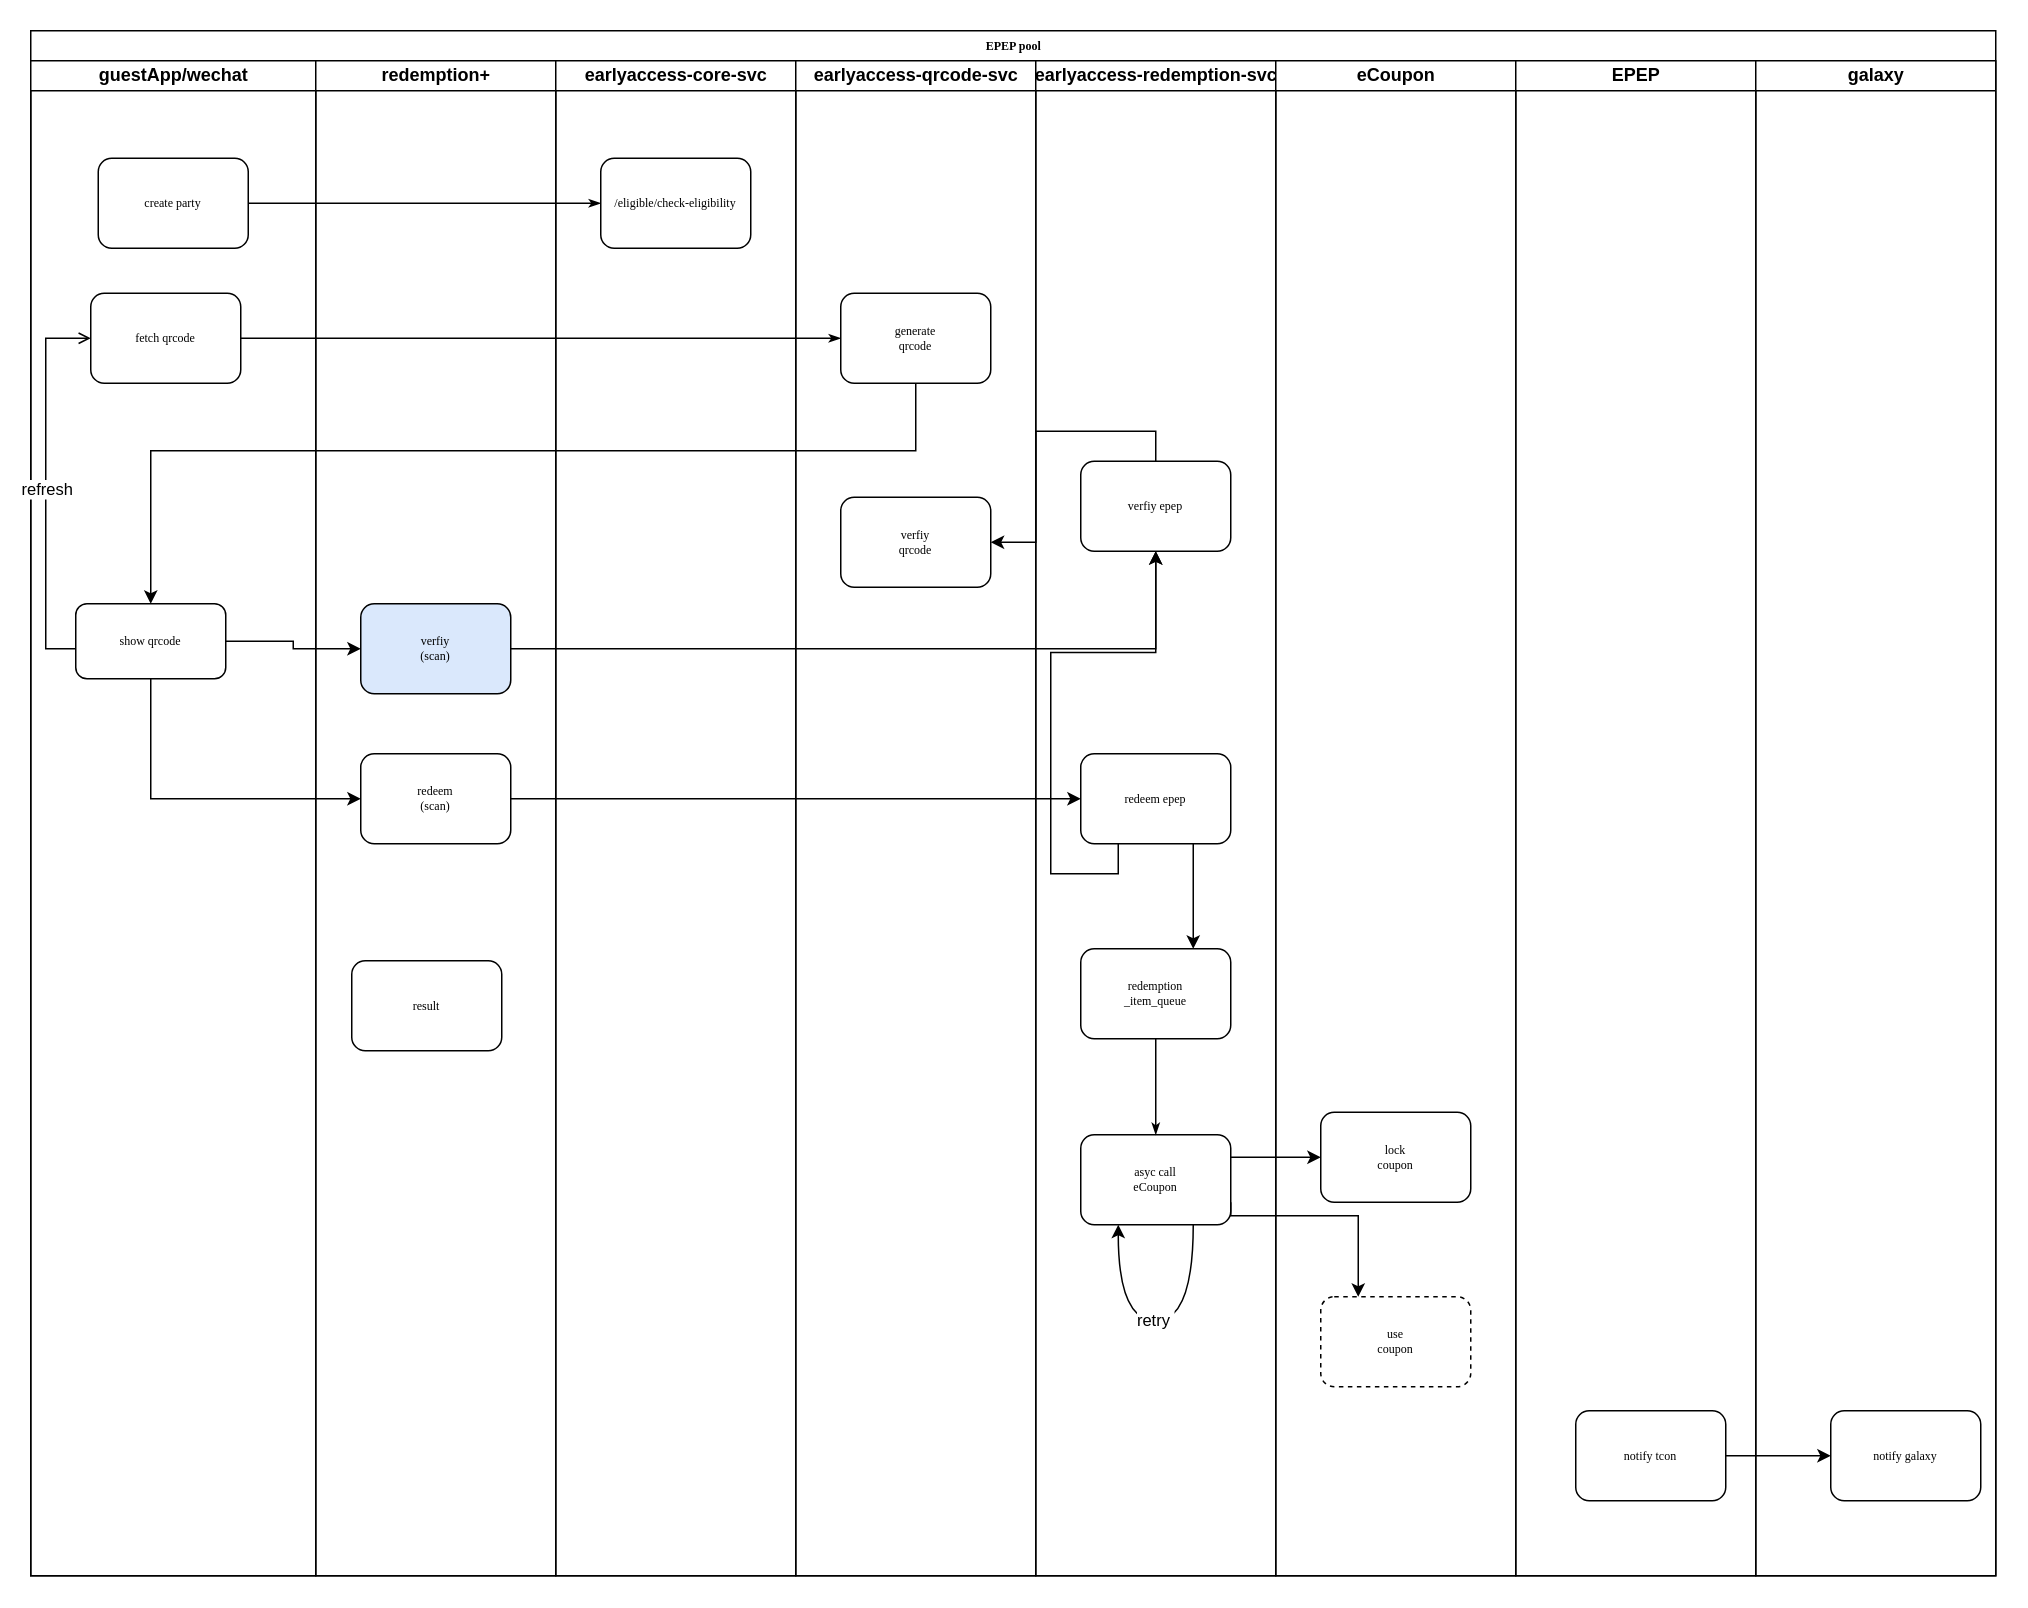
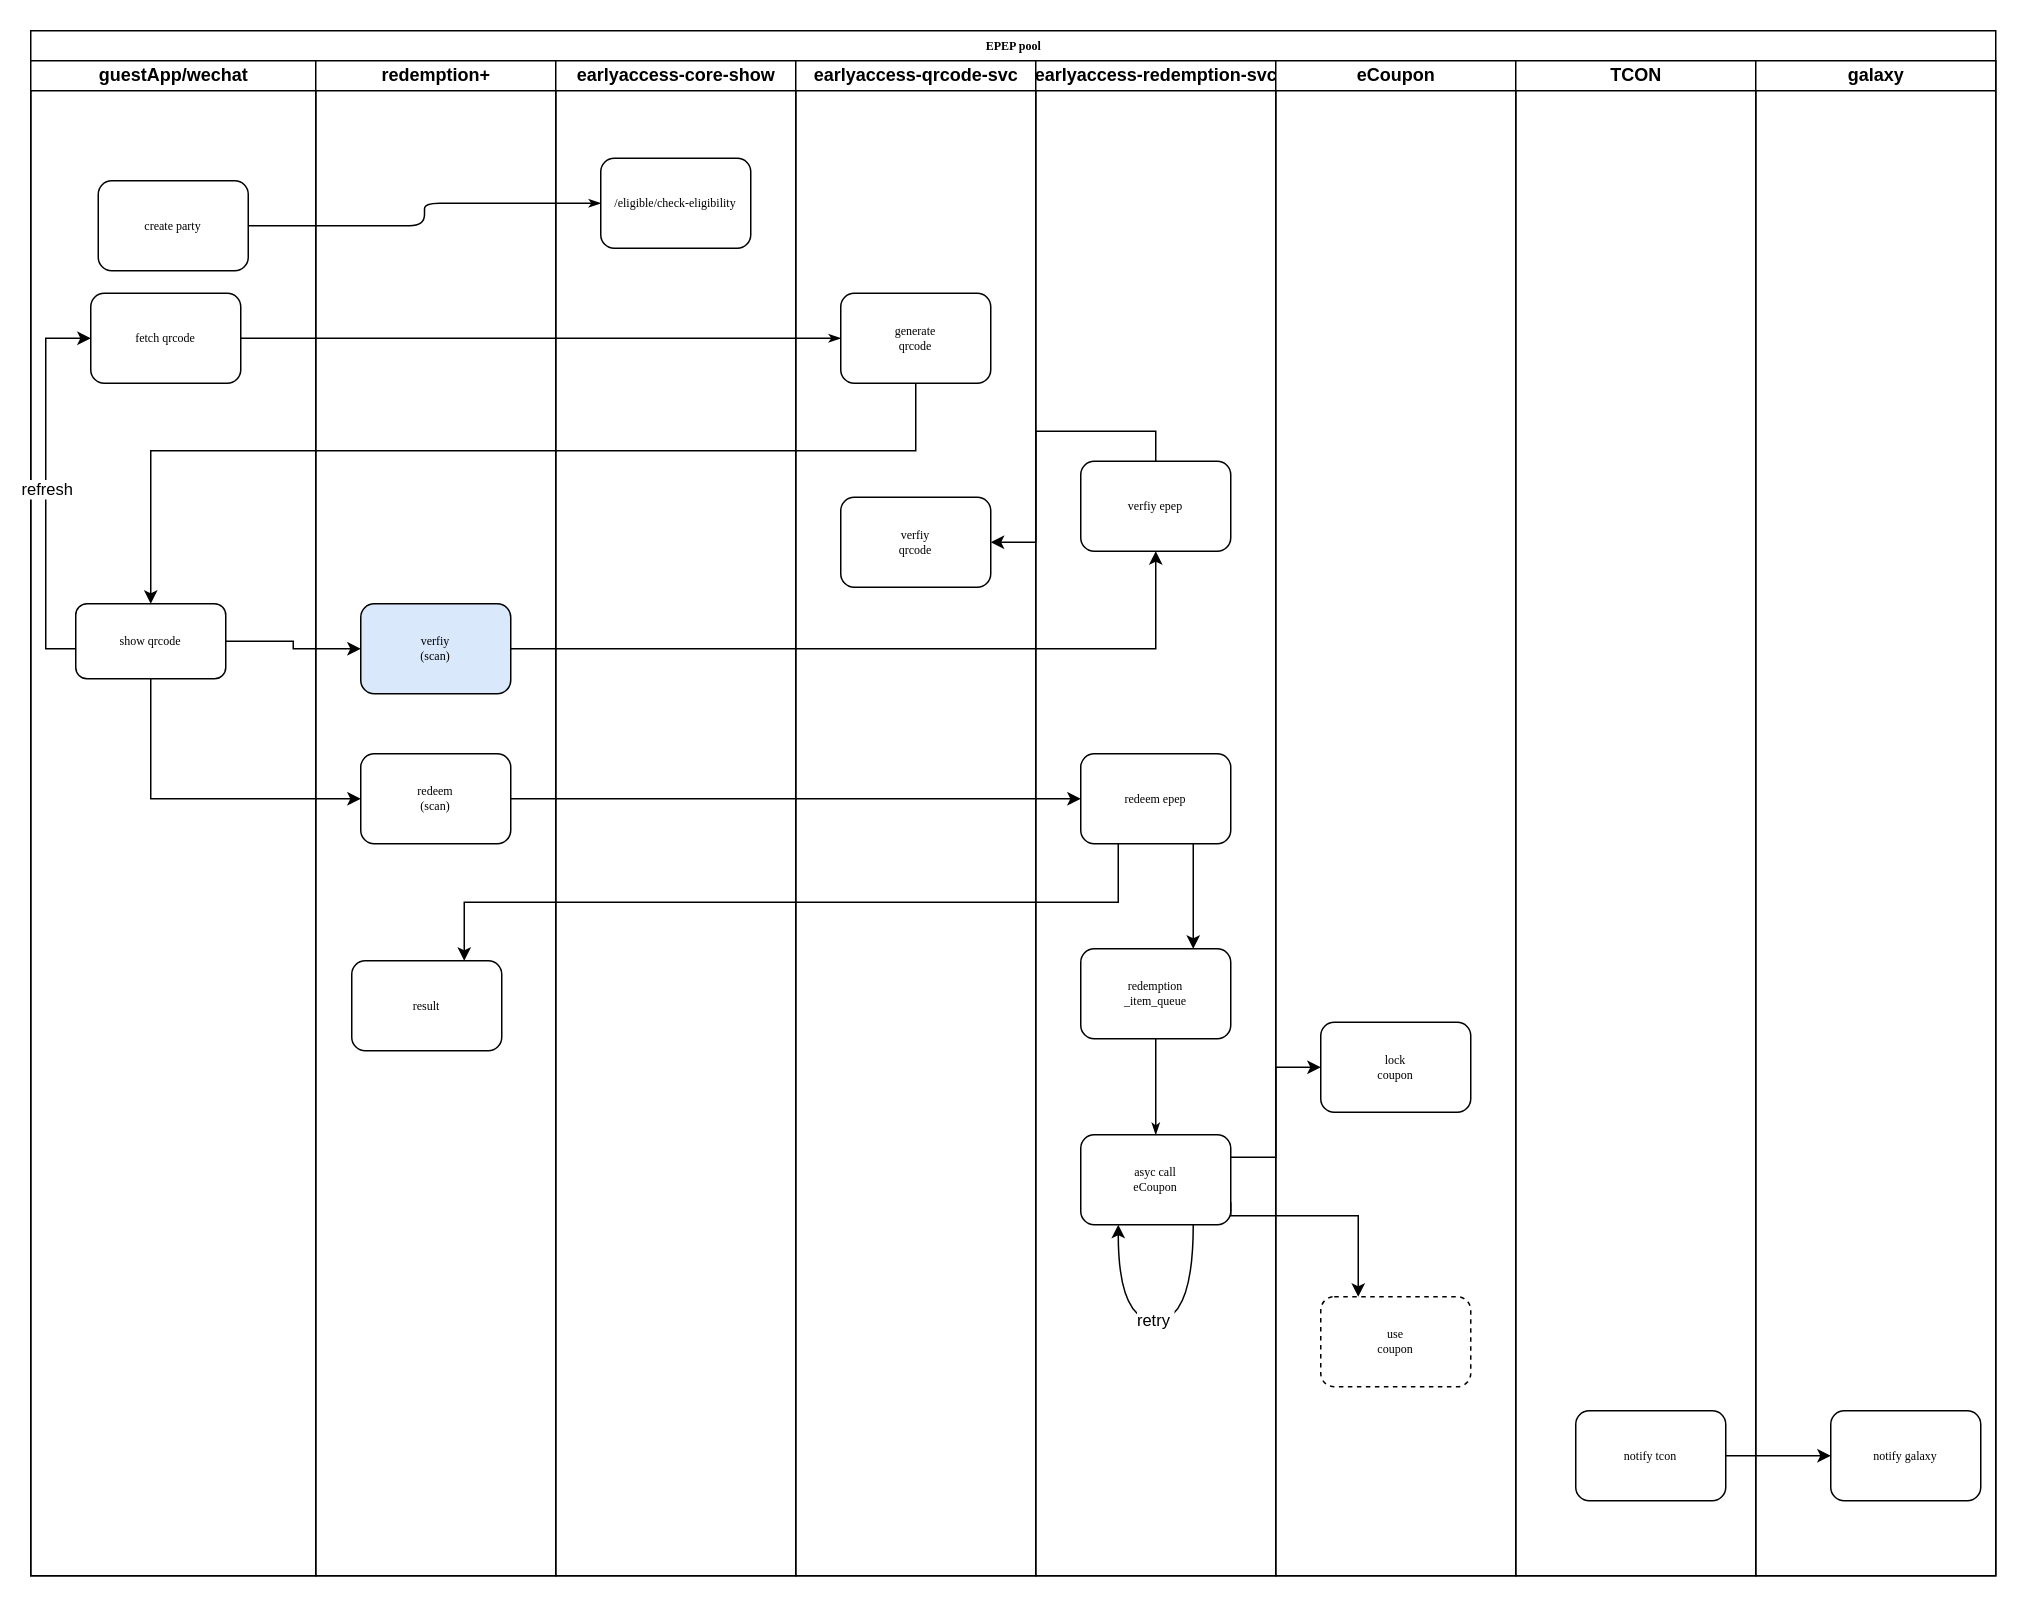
- <mxCell id="15" value="earlyaccess-core-svc" style="swimlane;html=1;startSize=20;" vertex="1" parent="2"><mxGeometry x="350" y="20" width="160" height="1010" as="geometry" /></mxCell>
+ <mxCell id="15" value="earlyaccess-core-show" style="swimlane;html=1;startSize=20;" vertex="1" parent="2"><mxGeometry x="350" y="20" width="160" height="1010" as="geometry" /></mxCell>
- <mxCell id="31" value="EPEP" style="swimlane;html=1;startSize=20;" vertex="1" parent="2"><mxGeometry x="990" y="20" width="160" height="1010" as="geometry" /></mxCell>
+ <mxCell id="31" value="TCON" style="swimlane;html=1;startSize=20;" vertex="1" parent="2"><mxGeometry x="990" y="20" width="160" height="1010" as="geometry" /></mxCell>
- <mxCell id="6" value="&lt;span style=&quot;font-size: 8px&quot;&gt;create party&lt;/span&gt;" style="rounded=1;whiteSpace=wrap;html=1;shadow=0;labelBackgroundColor=none;strokeWidth=1;fontFamily=Verdana;fontSize=8;align=center;" vertex="1" parent="5"><mxGeometry x="45" y="65" width="100" height="60" as="geometry" /></mxCell>
+ <mxCell id="6" value="&lt;span style=&quot;font-size: 8px&quot;&gt;create party&lt;/span&gt;" style="rounded=1;whiteSpace=wrap;html=1;shadow=0;labelBackgroundColor=none;strokeWidth=1;fontFamily=Verdana;fontSize=8;align=center;" vertex="1" parent="5"><mxGeometry x="45" y="80" width="100" height="60" as="geometry" /></mxCell>
- <mxCell id="8" style="edgeStyle=orthogonalEdgeStyle;rounded=0;orthogonalLoop=1;jettySize=auto;html=1;exitX=0;exitY=0.5;exitDx=0;exitDy=0;entryX=0;entryY=0.5;entryDx=0;entryDy=0;endArrow=open;" edge="1" parent="5" source="10" target="7"><mxGeometry relative="1" as="geometry"><Array as="points"><mxPoint x="10" y="392" /><mxPoint x="10" y="185" /></Array></mxGeometry></mxCell>
+ <mxCell id="8" style="edgeStyle=orthogonalEdgeStyle;rounded=0;orthogonalLoop=1;jettySize=auto;html=1;exitX=0;exitY=0.5;exitDx=0;exitDy=0;entryX=0;entryY=0.5;entryDx=0;entryDy=0;" edge="1" parent="5" source="10" target="7"><mxGeometry relative="1" as="geometry"><Array as="points"><mxPoint x="10" y="392" /><mxPoint x="10" y="185" /></Array></mxGeometry></mxCell>
- <mxCell id="41" style="edgeStyle=orthogonalEdgeStyle;rounded=0;orthogonalLoop=1;jettySize=auto;html=1;exitX=0.25;exitY=1;exitDx=0;exitDy=0;" edge="1" parent="2" source="22" target="26"><mxGeometry relative="1" as="geometry" /></mxCell>
+ <mxCell id="41" style="edgeStyle=orthogonalEdgeStyle;rounded=0;orthogonalLoop=1;jettySize=auto;html=1;exitX=0.25;exitY=1;exitDx=0;exitDy=0;entryX=0.75;entryY=0;entryDx=0;entryDy=0;" edge="1" parent="2" source="22" target="14"><mxGeometry relative="1" as="geometry" /></mxCell>
- <mxCell id="30" value="lock&lt;br&gt;coupon" style="rounded=1;whiteSpace=wrap;html=1;shadow=0;labelBackgroundColor=none;strokeWidth=1;fontFamily=Verdana;fontSize=8;align=center;" vertex="1" parent="28"><mxGeometry x="30" y="701" width="100" height="60" as="geometry" /></mxCell>
+ <mxCell id="30" value="lock&lt;br&gt;coupon" style="rounded=1;whiteSpace=wrap;html=1;shadow=0;labelBackgroundColor=none;strokeWidth=1;fontFamily=Verdana;fontSize=8;align=center;" vertex="1" parent="28"><mxGeometry x="30" y="641" width="100" height="60" as="geometry" /></mxCell>
